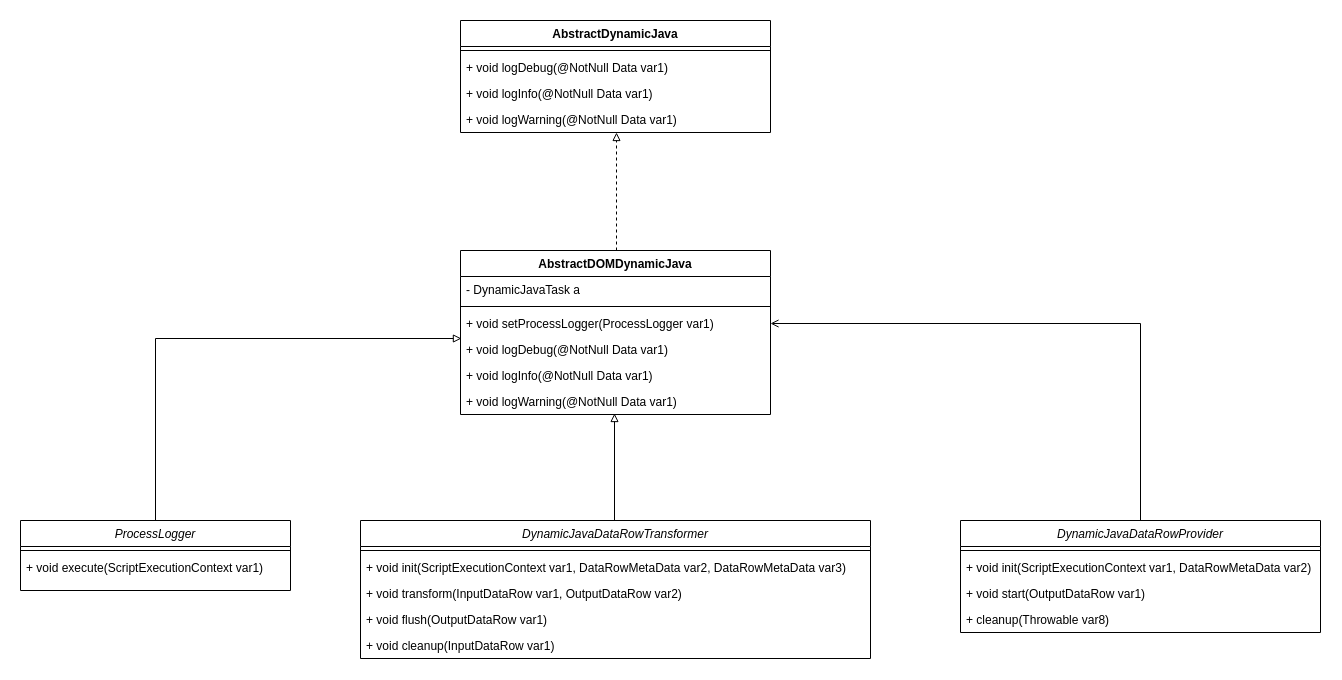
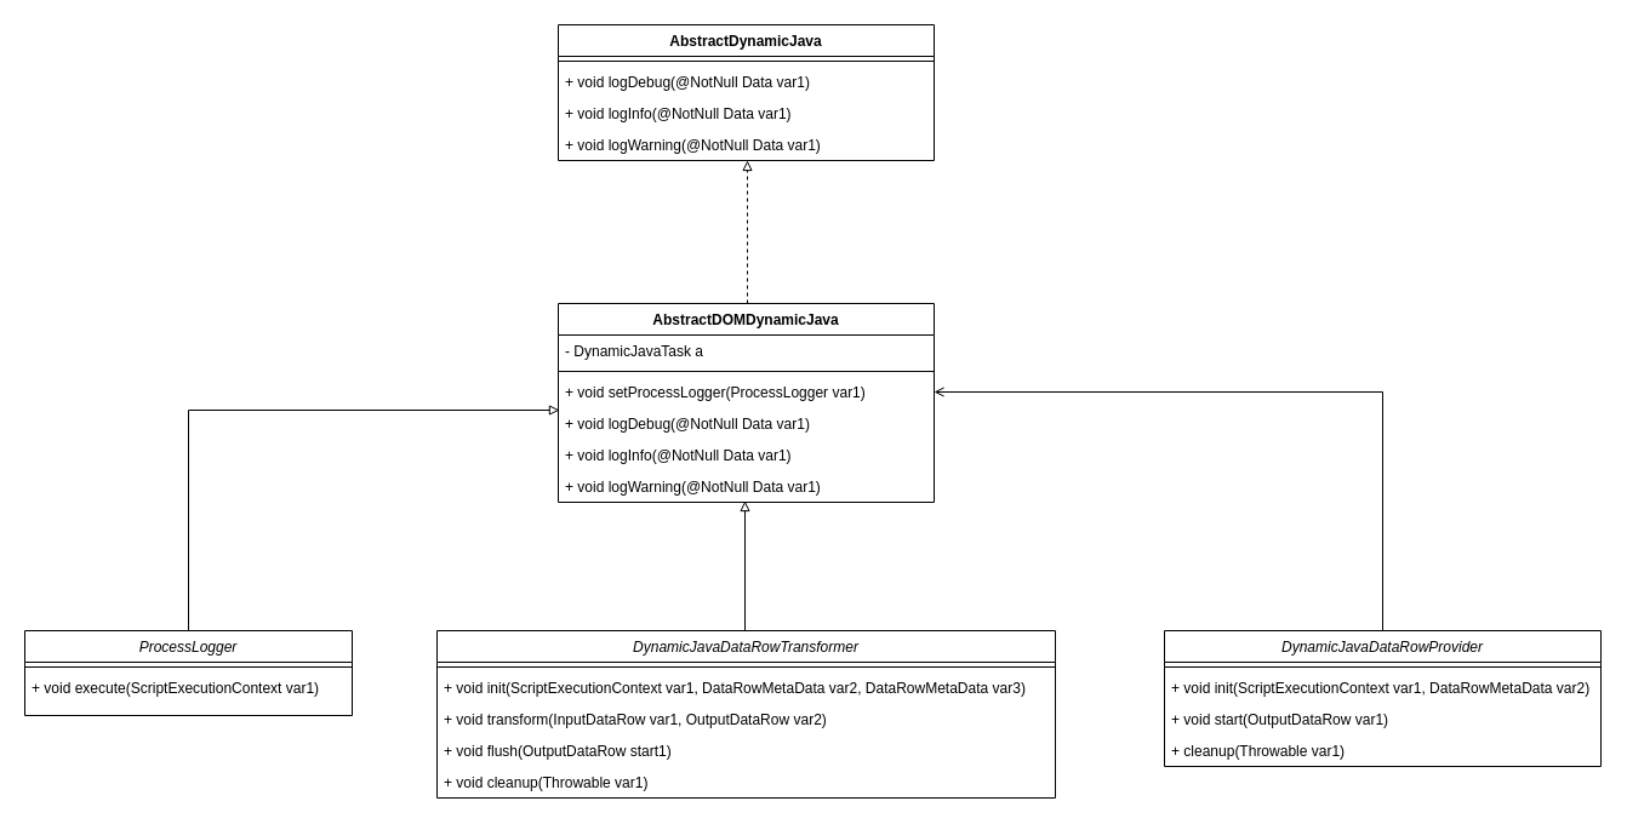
- <mxCell id="11" value="+ void flush(OutputDataRow var1)" style="text;align=left;verticalAlign=top;spacingLeft=4;spacingRight=4;overflow=hidden;rotatable=0;points=[[0,0.5],[1,0.5]];portConstraint=eastwest;" vertex="1" parent="7"><mxGeometry y="86" width="510" height="26" as="geometry" /></mxCell>
+ <mxCell id="11" value="+ void flush(OutputDataRow start1)" style="text;align=left;verticalAlign=top;spacingLeft=4;spacingRight=4;overflow=hidden;rotatable=0;points=[[0,0.5],[1,0.5]];portConstraint=eastwest;" vertex="1" parent="7"><mxGeometry y="86" width="510" height="26" as="geometry" /></mxCell>
- <mxCell id="18" value="+ cleanup(Throwable var8)" style="text;align=left;verticalAlign=top;spacingLeft=4;spacingRight=4;overflow=hidden;rotatable=0;points=[[0,0.5],[1,0.5]];portConstraint=eastwest;" vertex="1" parent="14"><mxGeometry y="86" width="360" height="26" as="geometry" /></mxCell>
+ <mxCell id="18" value="+ cleanup(Throwable var1)" style="text;align=left;verticalAlign=top;spacingLeft=4;spacingRight=4;overflow=hidden;rotatable=0;points=[[0,0.5],[1,0.5]];portConstraint=eastwest;" vertex="1" parent="14"><mxGeometry y="86" width="360" height="26" as="geometry" /></mxCell>
- <mxCell id="12" value="+ void cleanup(InputDataRow var1)" style="text;align=left;verticalAlign=top;spacingLeft=4;spacingRight=4;overflow=hidden;rotatable=0;points=[[0,0.5],[1,0.5]];portConstraint=eastwest;" vertex="1" parent="7"><mxGeometry y="112" width="510" height="26" as="geometry" /></mxCell>
+ <mxCell id="12" value="+ void cleanup(Throwable var1)" style="text;align=left;verticalAlign=top;spacingLeft=4;spacingRight=4;overflow=hidden;rotatable=0;points=[[0,0.5],[1,0.5]];portConstraint=eastwest;" vertex="1" parent="7"><mxGeometry y="112" width="510" height="26" as="geometry" /></mxCell>
